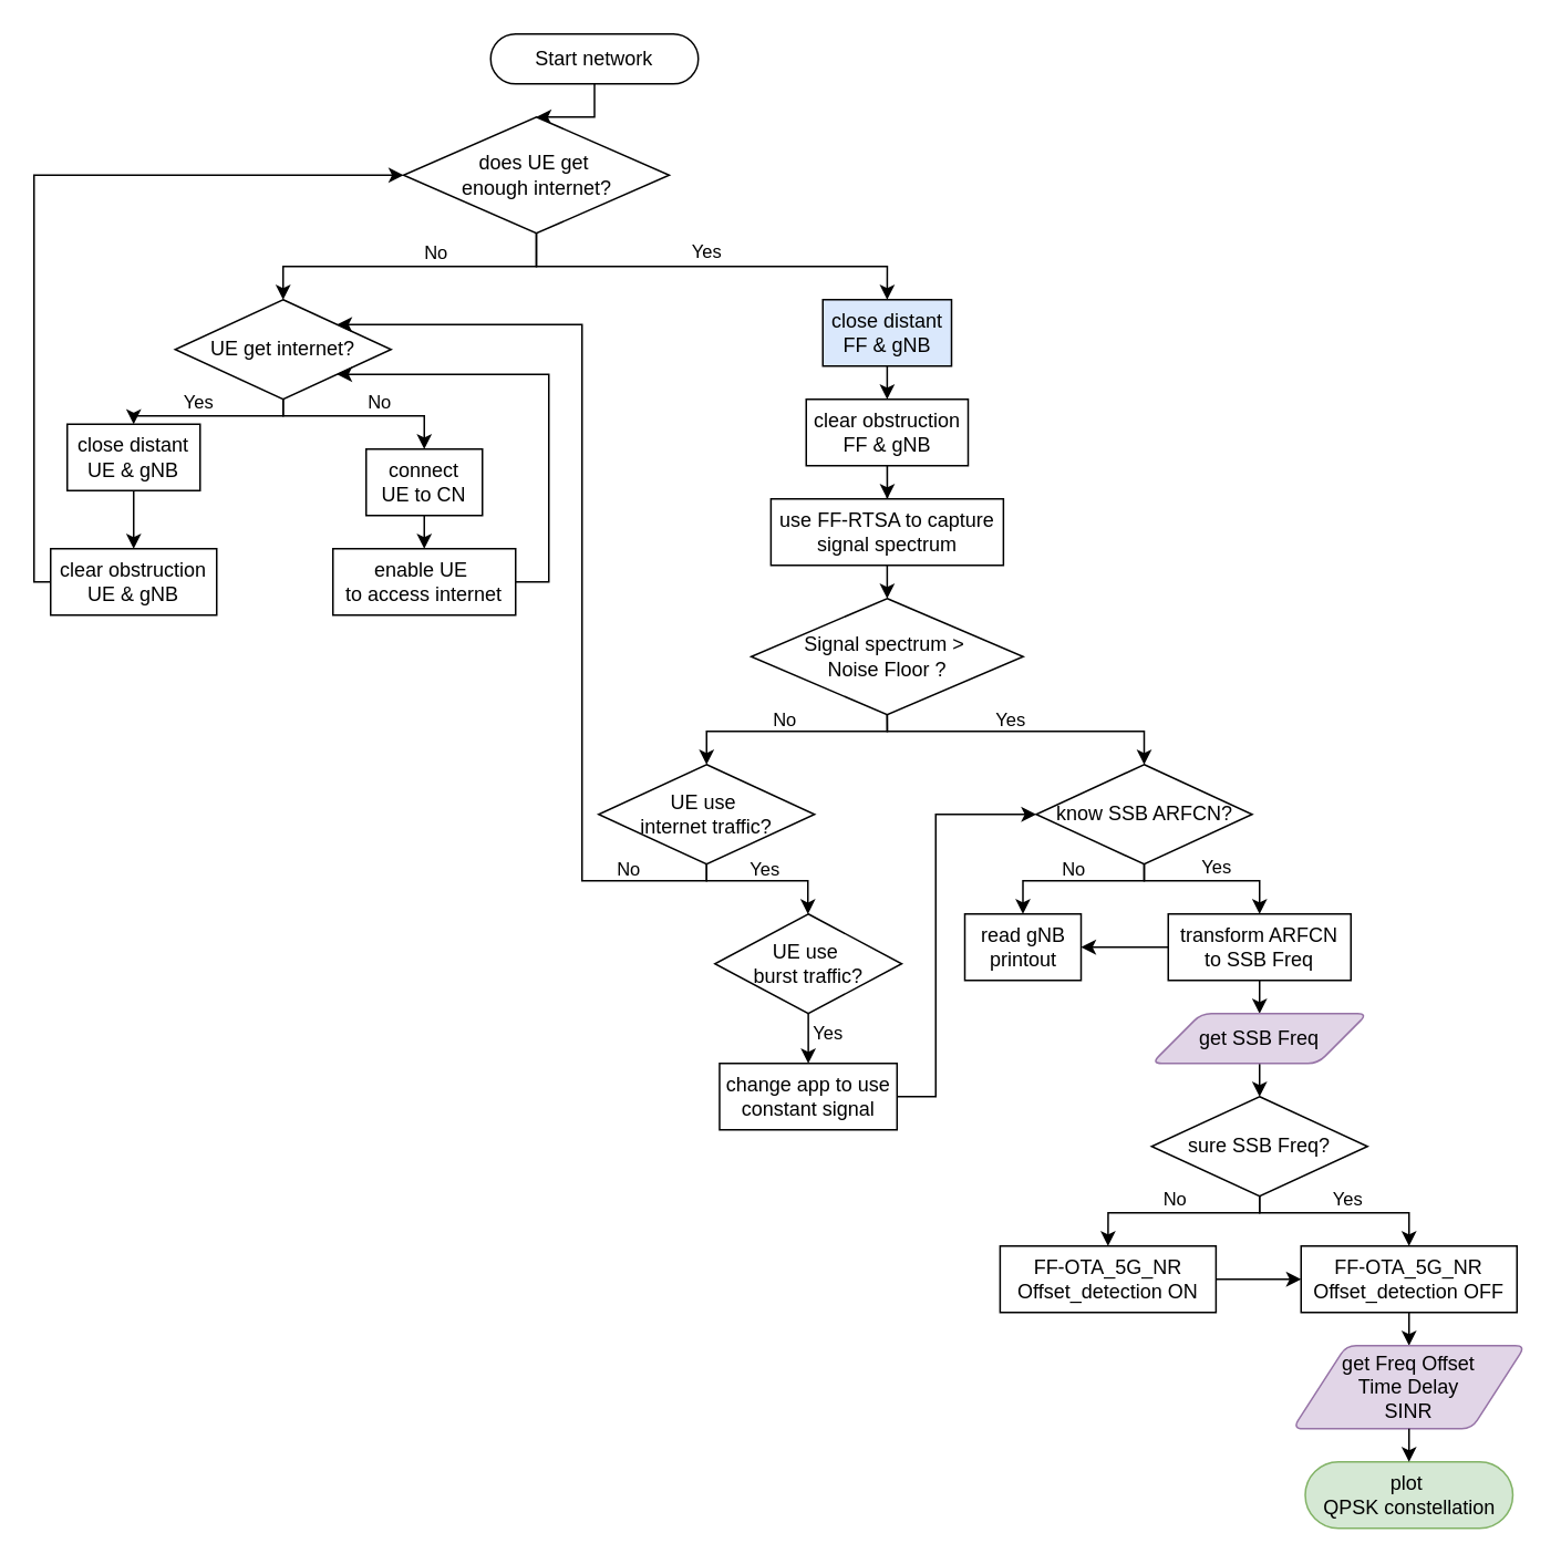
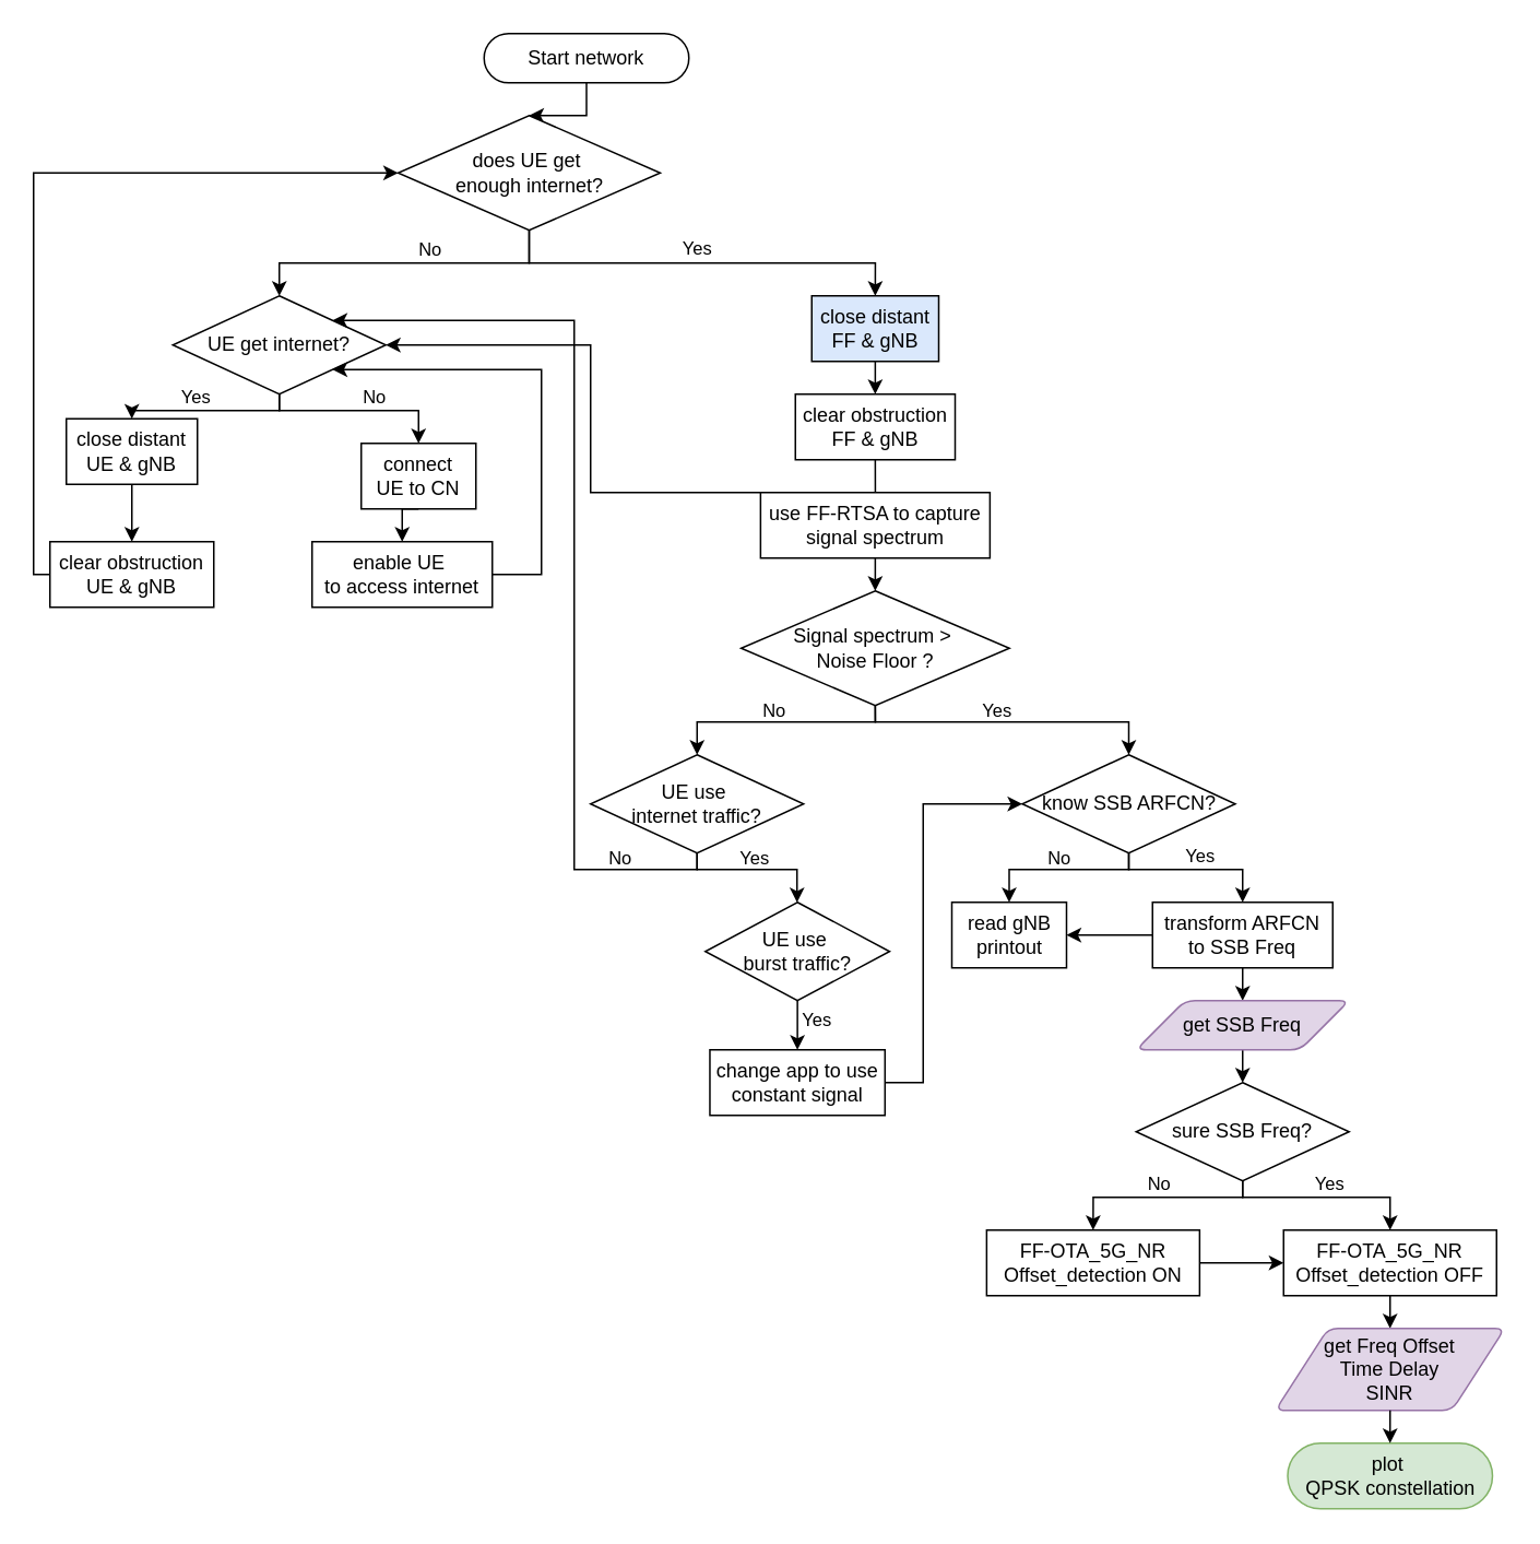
- <mxCell id="13" style="edgeStyle=orthogonalEdgeStyle;rounded=0;orthogonalLoop=1;jettySize=auto;html=1;exitX=0.5;exitY=1;exitDx=0;exitDy=0;" edge="1" parent="1" source="14" target="16"><mxGeometry relative="1" as="geometry" /></mxCell>
+ <mxCell id="13" style="edgeStyle=orthogonalEdgeStyle;rounded=0;orthogonalLoop=1;jettySize=auto;html=1;exitX=0.5;exitY=1;exitDx=0;exitDy=0;" edge="1" parent="1" source="14" target="21"><mxGeometry relative="1" as="geometry" /></mxCell>
- <mxCell id="29" value="&lt;div&gt;enable UE&amp;nbsp;&lt;/div&gt;&lt;div&gt;to access internet&lt;/div&gt;" style="html=1;dashed=0;whiteSpace=wrap;" vertex="1" parent="1"><mxGeometry x="200" y="330" width="110" height="40" as="geometry" /></mxCell>
+ <mxCell id="29" value="&lt;div&gt;enable UE&amp;nbsp;&lt;/div&gt;&lt;div&gt;to access internet&lt;/div&gt;" style="html=1;dashed=0;whiteSpace=wrap;" vertex="1" parent="1"><mxGeometry x="190" y="330" width="110" height="40" as="geometry" /></mxCell>
